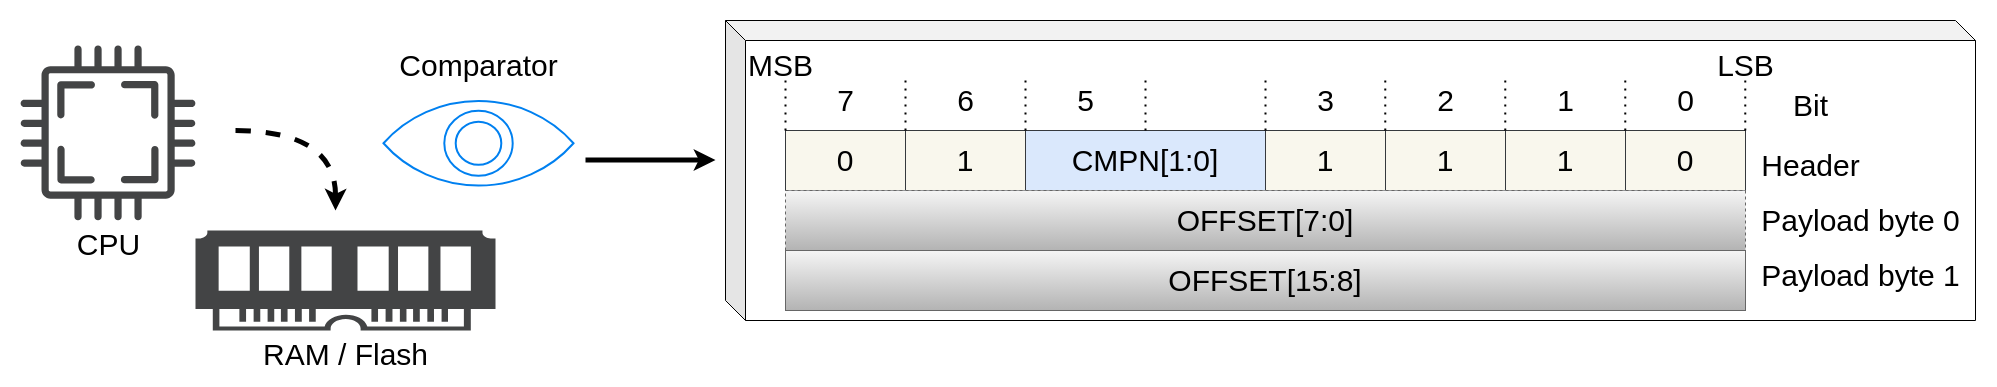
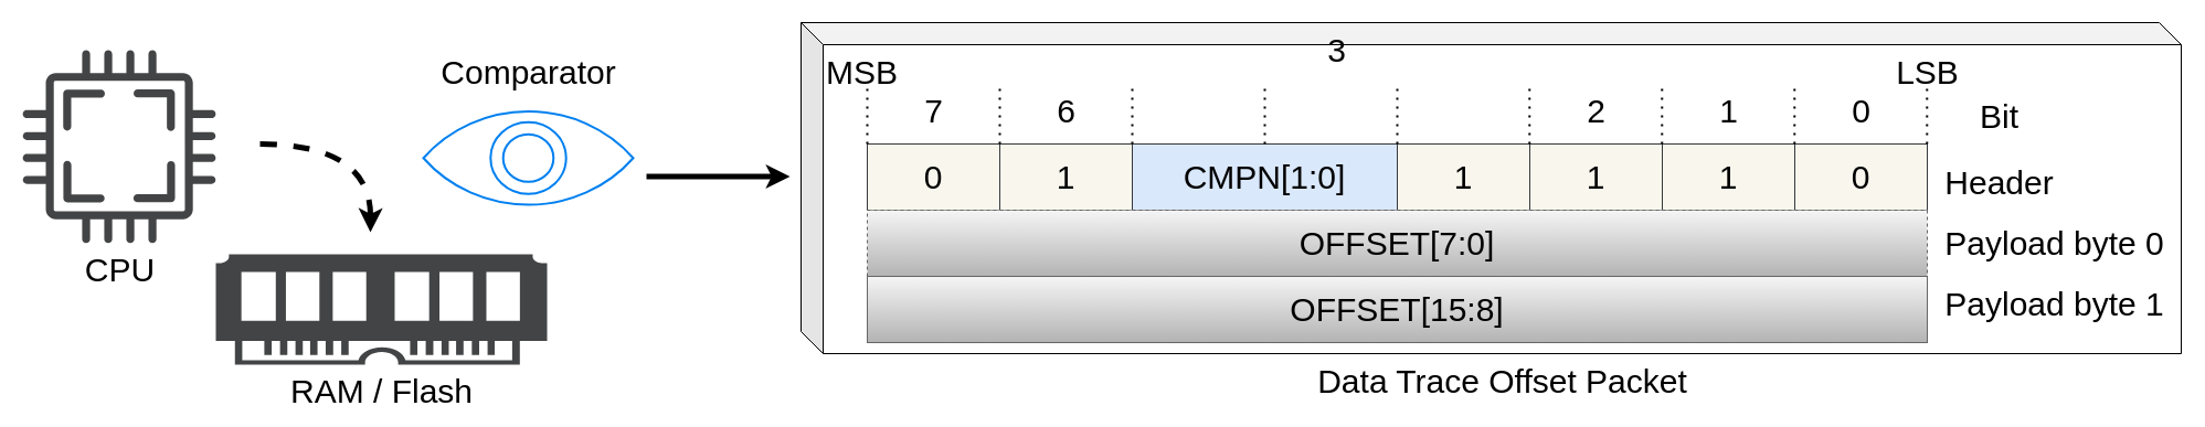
- <mxCell id="28" value="5" style="text;html=1;align=center;verticalAlign=middle;resizable=0;points=[];autosize=1;strokeColor=none;fillColor=none;fontSize=30;" vertex="1" parent="1"><mxGeometry x="1070" y="80" width="30" height="40" as="geometry" /></mxCell>
- <mxCell id="27" value="3" style="text;html=1;align=center;verticalAlign=middle;resizable=0;points=[];autosize=1;strokeColor=none;fillColor=none;fontSize=30;" vertex="1" parent="1"><mxGeometry x="1310" y="80" width="30" height="40" as="geometry" /></mxCell>
+ <mxCell id="27" value="3" style="text;html=1;align=center;verticalAlign=middle;resizable=0;points=[];autosize=1;strokeColor=none;fillColor=none;fontSize=30;" vertex="1" parent="1"><mxGeometry x="1195" y="25" width="30" height="40" as="geometry" /></mxCell>
+ <mxCell id="40" value="&lt;font style=&quot;font-size: 30px&quot;&gt;Data Trace Offset Packet&lt;/font&gt;" style="text;html=1;align=center;verticalAlign=middle;resizable=0;points=[];autosize=1;strokeColor=none;fillColor=none;fontSize=30;" vertex="1" parent="1"><mxGeometry x="1185" y="325" width="350" height="40" as="geometry" /></mxCell>
